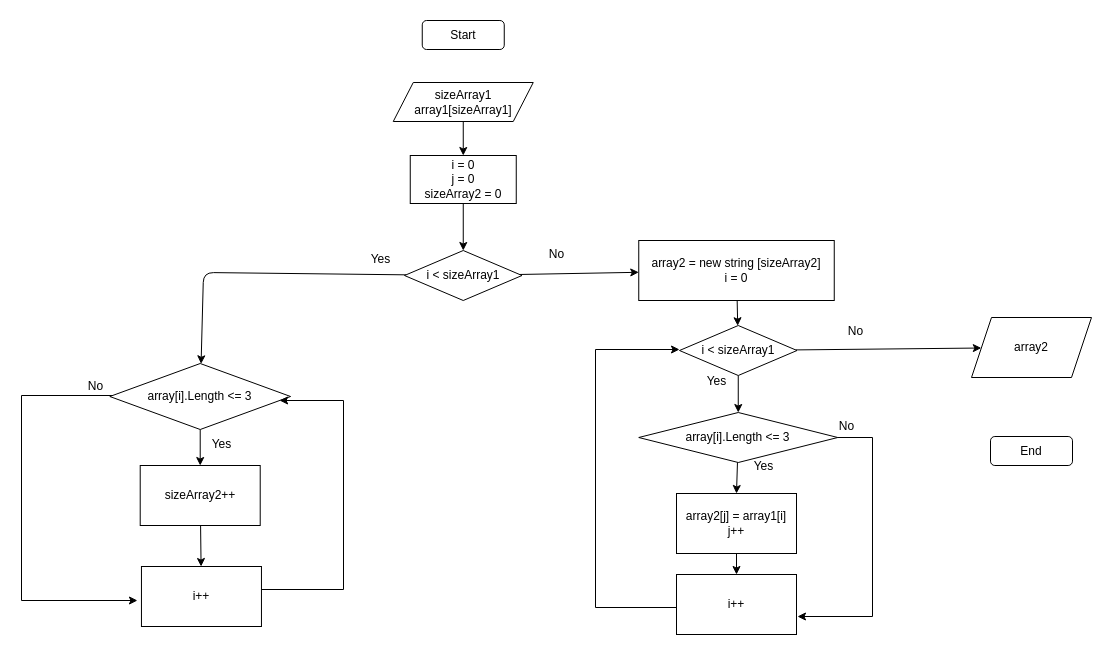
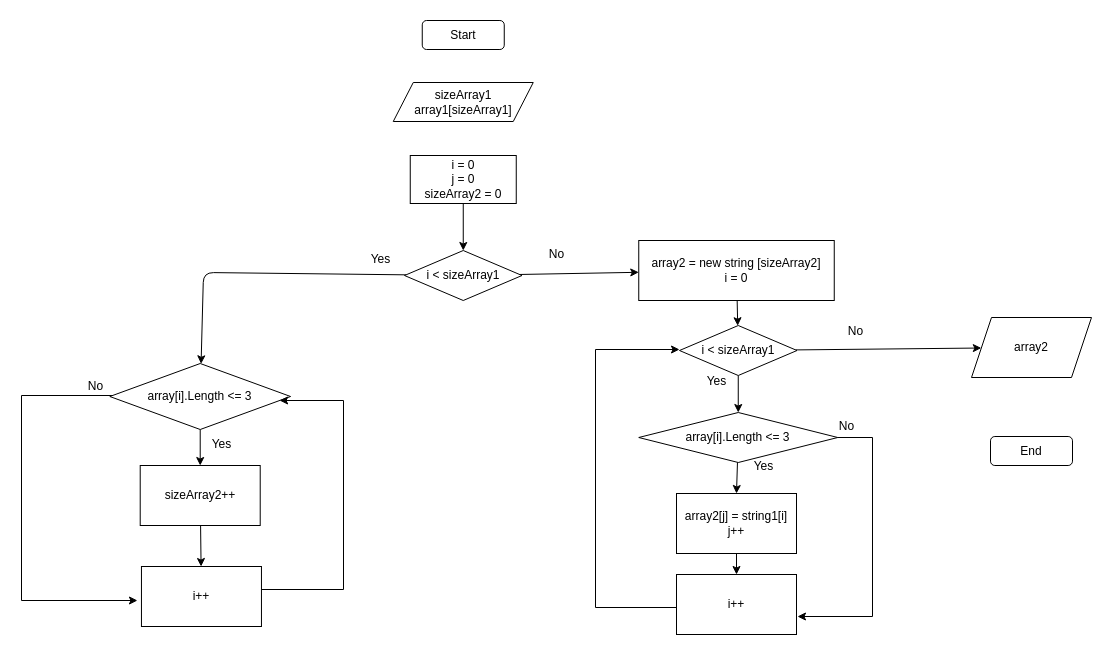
- <mxCell id="3" value="" style="edgeStyle=none;html=1;" parent="1" source="4" target="6" edge="1"><mxGeometry relative="1" as="geometry" /></mxCell>
- <mxCell id="27" value="array2[j] = array1[i]&lt;br&gt;j++" style="whiteSpace=wrap;html=1;rounded=0;" parent="1" vertex="1"><mxGeometry x="676" y="493" width="120" height="60" as="geometry" /></mxCell>
+ <mxCell id="27" value="array2[j] = string1[i]&lt;br&gt;j++" style="whiteSpace=wrap;html=1;rounded=0;" parent="1" vertex="1"><mxGeometry x="676" y="493" width="120" height="60" as="geometry" /></mxCell>
